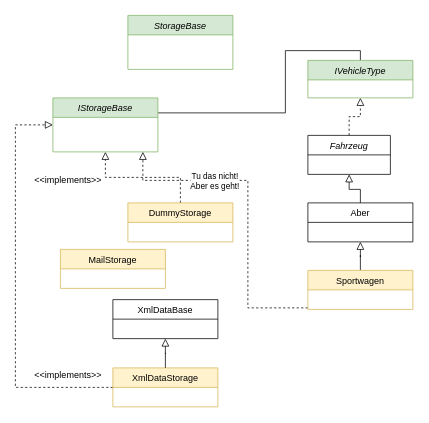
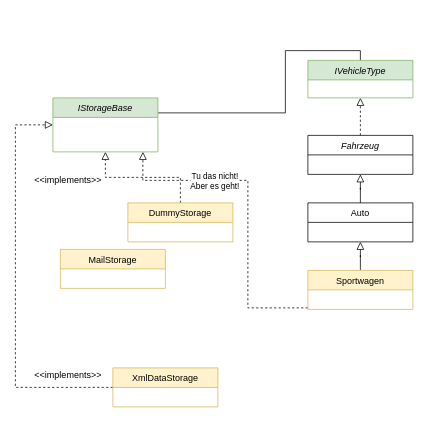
- <mxCell id="20" value="StorageBase" style="swimlane;fontStyle=2;childLayout=stackLayout;horizontal=1;startSize=26;fillColor=#d5e8d4;horizontalStack=0;resizeParent=1;resizeParentMax=0;resizeLast=0;collapsible=1;marginBottom=0;strokeColor=#82b366;" vertex="1" parent="1"><mxGeometry x="170" y="20" width="140" height="72" as="geometry" /></mxCell>
- <mxCell id="8" value="Fahrzeug" style="swimlane;fontStyle=2;childLayout=stackLayout;horizontal=1;startSize=26;fillColor=none;horizontalStack=0;resizeParent=1;resizeParentMax=0;resizeLast=0;collapsible=1;marginBottom=0;" vertex="1" parent="1"><mxGeometry x="410" y="180" width="110" height="52" as="geometry" /></mxCell>
+ <mxCell id="8" value="Fahrzeug" style="swimlane;fontStyle=2;childLayout=stackLayout;horizontal=1;startSize=26;fillColor=none;horizontalStack=0;resizeParent=1;resizeParentMax=0;resizeLast=0;collapsible=1;marginBottom=0;" vertex="1" parent="1"><mxGeometry x="410" y="180" width="140" height="52" as="geometry" /></mxCell>
- <mxCell id="9" value="Aber" style="swimlane;fontStyle=0;childLayout=stackLayout;horizontal=1;startSize=26;fillColor=none;horizontalStack=0;resizeParent=1;resizeParentMax=0;resizeLast=0;collapsible=1;marginBottom=0;" vertex="1" parent="1"><mxGeometry x="410" y="270" width="140" height="52" as="geometry" /></mxCell>
+ <mxCell id="9" value="Auto" style="swimlane;fontStyle=0;childLayout=stackLayout;horizontal=1;startSize=26;fillColor=none;horizontalStack=0;resizeParent=1;resizeParentMax=0;resizeLast=0;collapsible=1;marginBottom=0;" vertex="1" parent="1"><mxGeometry x="410" y="270" width="140" height="52" as="geometry" /></mxCell>
- <mxCell id="14" value="XmlDataBase" style="swimlane;fontStyle=0;childLayout=stackLayout;horizontal=1;startSize=26;fillColor=none;horizontalStack=0;resizeParent=1;resizeParentMax=0;resizeLast=0;collapsible=1;marginBottom=0;" vertex="1" parent="1"><mxGeometry x="150" y="399" width="140" height="52" as="geometry" /></mxCell>
- <mxCell id="13" style="edgeStyle=orthogonalEdgeStyle;rounded=0;orthogonalLoop=1;jettySize=auto;html=1;startArrow=block;startFill=0;endArrow=none;endFill=0;startSize=8;endSize=8;" edge="1" parent="1" source="14" target="12"><mxGeometry relative="1" as="geometry" /></mxCell>
